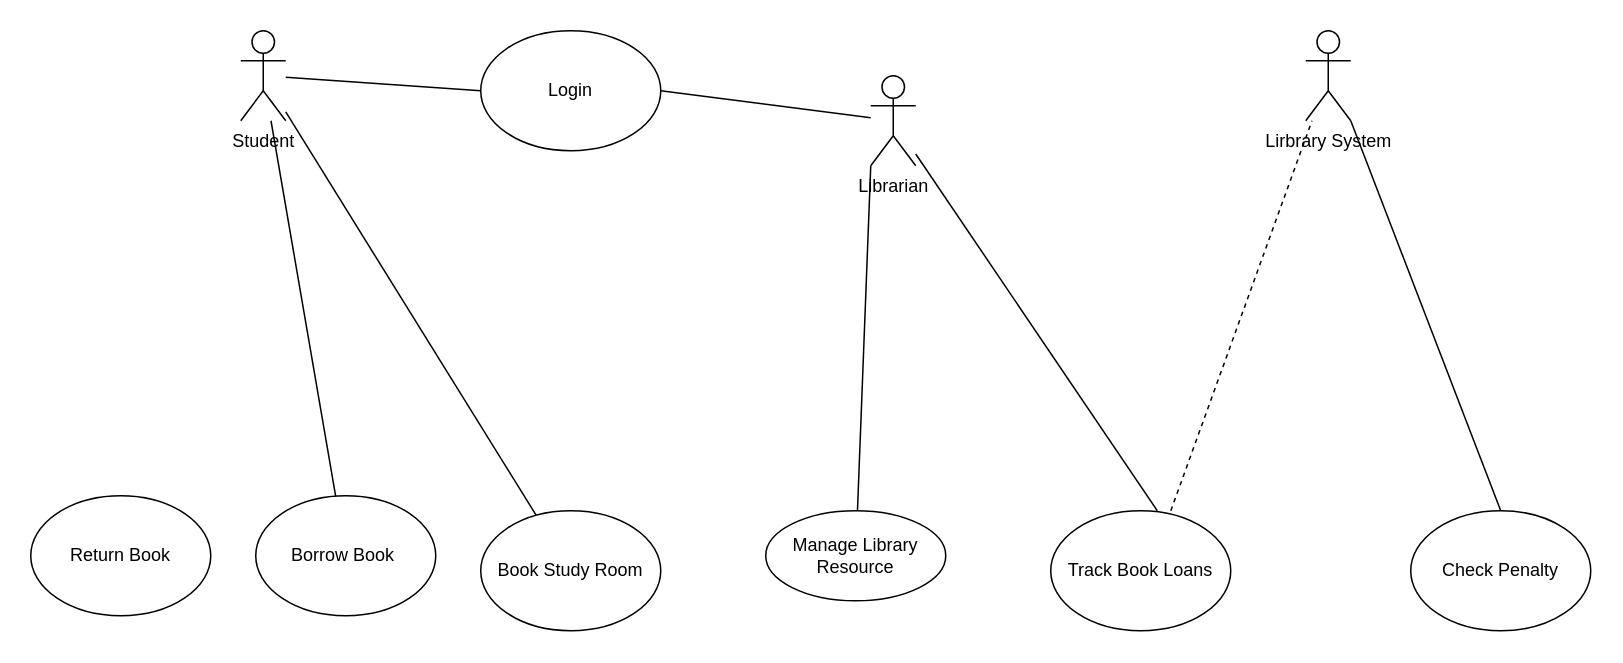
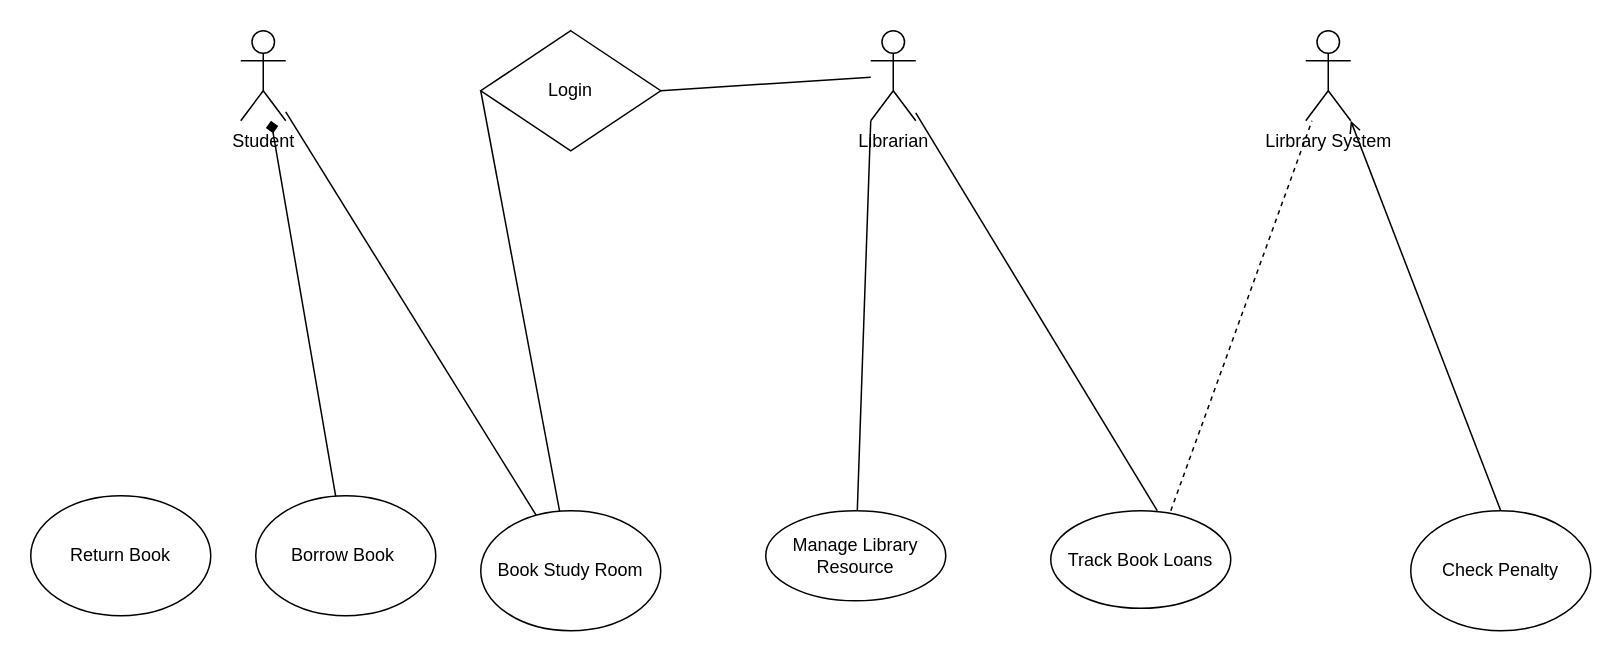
- <mxCell id="18" value="" style="endArrow=none;html=1;rounded=0;exitX=0;exitY=0.5;exitDx=0;exitDy=0;" edge="1" parent="1" source="17" target="2"><mxGeometry width="50" height="50" relative="1" as="geometry"><mxPoint x="367" y="353" as="sourcePoint" /><mxPoint x="200" y="84" as="targetPoint" /></mxGeometry></mxCell>
+ <mxCell id="18" value="" style="endArrow=none;html=1;rounded=0;exitX=0;exitY=0.5;exitDx=0;exitDy=0;" edge="1" parent="1" source="17" target="6"><mxGeometry width="50" height="50" relative="1" as="geometry"><mxPoint x="367" y="353" as="sourcePoint" /><mxPoint x="200" y="84" as="targetPoint" /></mxGeometry></mxCell>
- <mxCell id="17" value="Login" style="ellipse;whiteSpace=wrap;html=1;" vertex="1" parent="1"><mxGeometry x="320" y="20" width="120" height="80" as="geometry" /></mxCell>
+ <mxCell id="17" value="Login" style="rhombus;whiteSpace=wrap;html=1;" vertex="1" parent="1"><mxGeometry x="320" y="20" width="120" height="80" as="geometry" /></mxCell>
- <mxCell id="3" value="&lt;div&gt;Librarian&lt;/div&gt;" style="shape=umlActor;verticalLabelPosition=bottom;verticalAlign=top;html=1;outlineConnect=0;" vertex="1" parent="1"><mxGeometry x="580" y="50" width="30" height="60" as="geometry" /></mxCell>
+ <mxCell id="3" value="&lt;div&gt;Librarian&lt;/div&gt;" style="shape=umlActor;verticalLabelPosition=bottom;verticalAlign=top;html=1;outlineConnect=0;" vertex="1" parent="1"><mxGeometry x="580" y="20" width="30" height="60" as="geometry" /></mxCell>
- <mxCell id="16" value="" style="endArrow=none;html=1;rounded=0;entryX=1;entryY=1;entryDx=0;entryDy=0;entryPerimeter=0;exitX=0.5;exitY=0;exitDx=0;exitDy=0;" edge="1" parent="1" source="14" target="13"><mxGeometry width="50" height="50" relative="1" as="geometry"><mxPoint x="600" y="360" as="sourcePoint" /><mxPoint x="600" y="100" as="targetPoint" /></mxGeometry></mxCell>
+ <mxCell id="16" value="" style="endArrow=open;html=1;rounded=0;entryX=1;entryY=1;entryDx=0;entryDy=0;entryPerimeter=0;exitX=0.5;exitY=0;exitDx=0;exitDy=0;" edge="1" parent="1" source="14" target="13"><mxGeometry width="50" height="50" relative="1" as="geometry"><mxPoint x="600" y="360" as="sourcePoint" /><mxPoint x="600" y="100" as="targetPoint" /></mxGeometry></mxCell>
- <mxCell id="7" value="" style="endArrow=none;html=1;rounded=0;" edge="1" parent="1" source="4" target="2"><mxGeometry width="50" height="50" relative="1" as="geometry"><mxPoint x="139" y="221" as="sourcePoint" /><mxPoint x="230" y="74" as="targetPoint" /></mxGeometry></mxCell>
+ <mxCell id="7" value="" style="endArrow=diamond;html=1;rounded=0;" edge="1" parent="1" source="4" target="2"><mxGeometry width="50" height="50" relative="1" as="geometry"><mxPoint x="139" y="221" as="sourcePoint" /><mxPoint x="230" y="74" as="targetPoint" /></mxGeometry></mxCell>
- <mxCell id="10" value="Track Book Loans" style="ellipse;whiteSpace=wrap;html=1;" vertex="1" parent="1"><mxGeometry x="700" y="340" width="120" height="80" as="geometry" /></mxCell>
+ <mxCell id="10" value="Track Book Loans" style="ellipse;whiteSpace=wrap;html=1;" vertex="1" parent="1"><mxGeometry x="700" y="340" width="120" height="65" as="geometry" /></mxCell>
